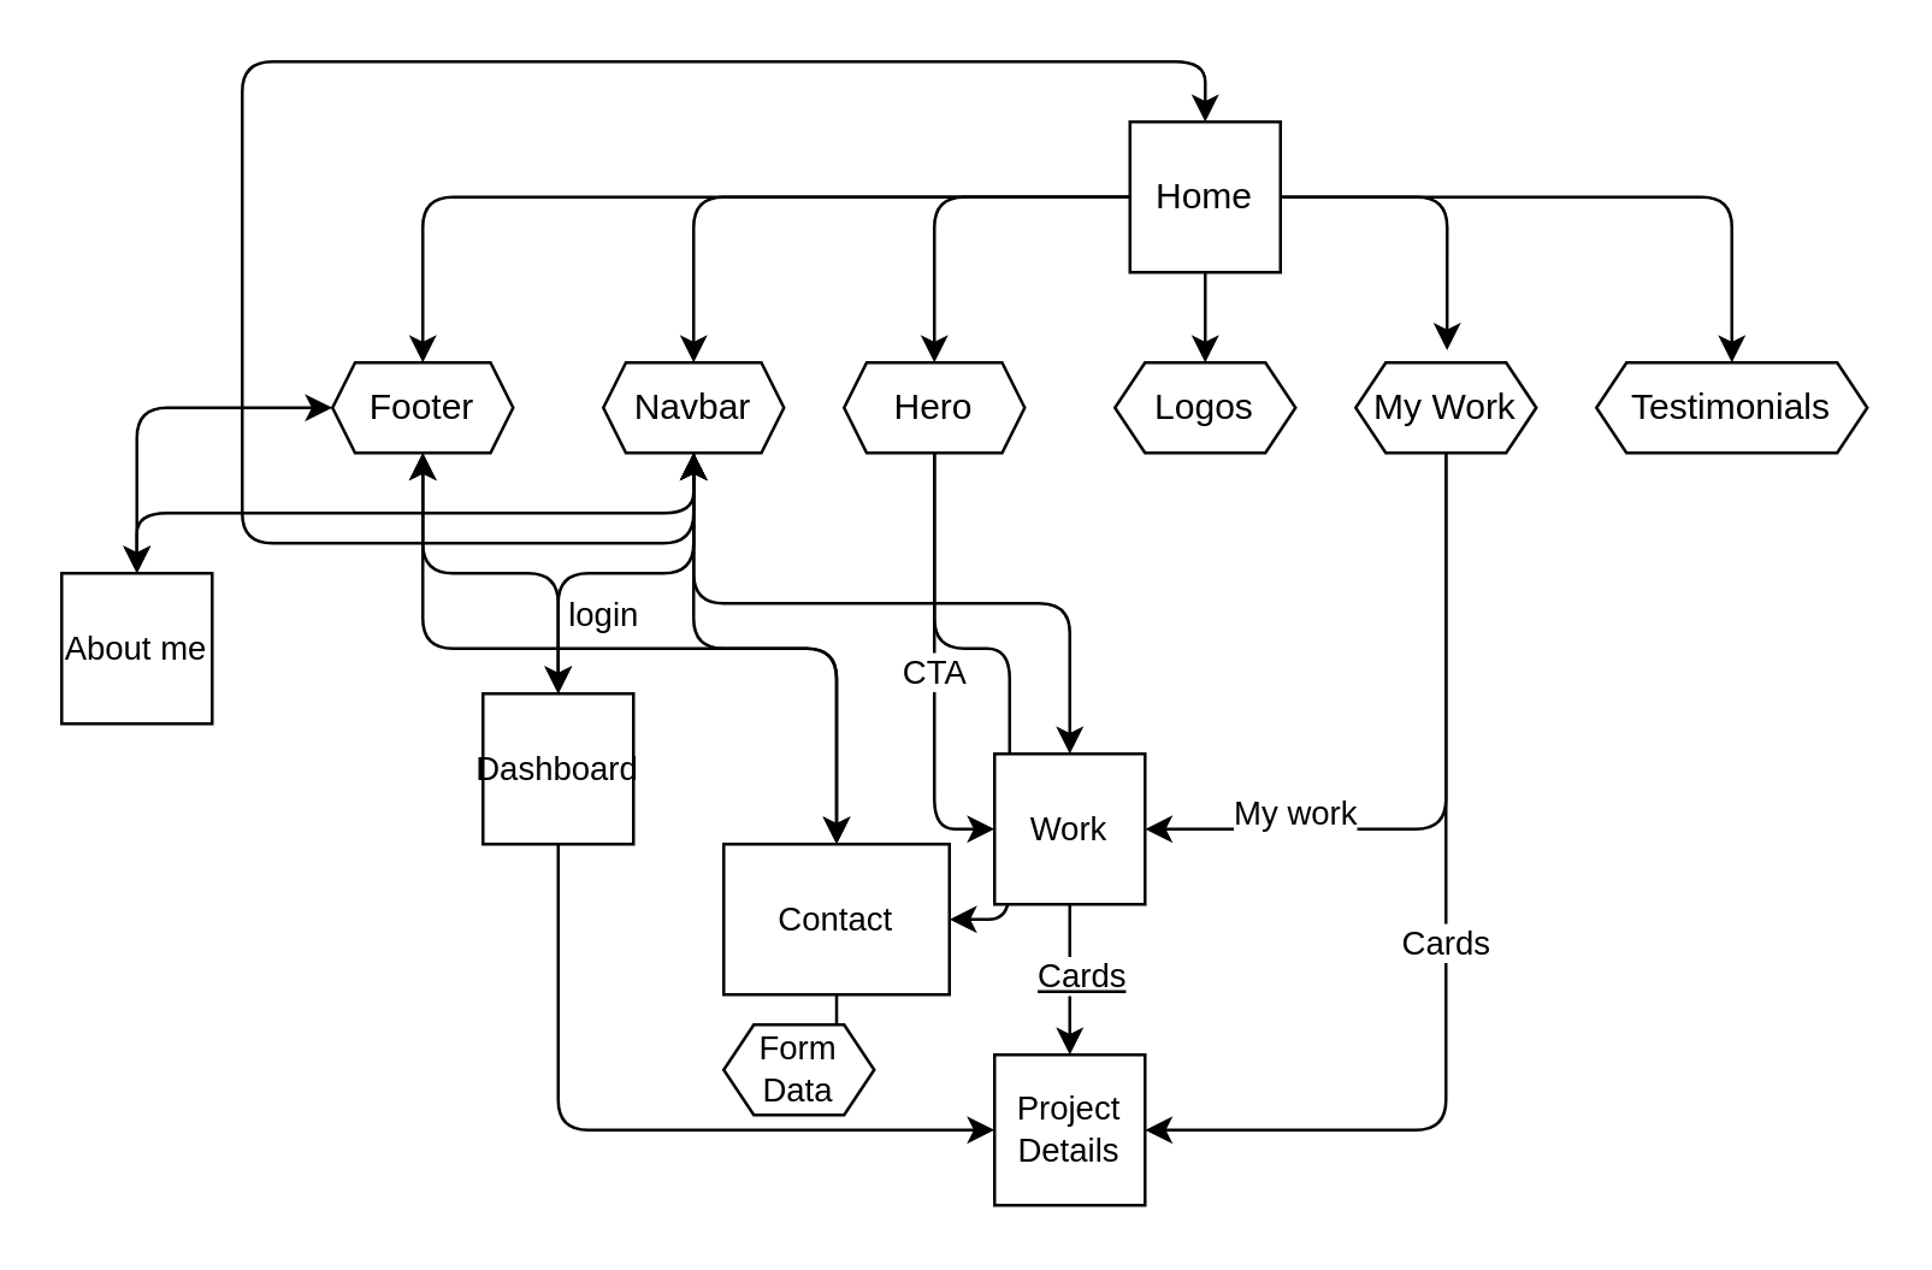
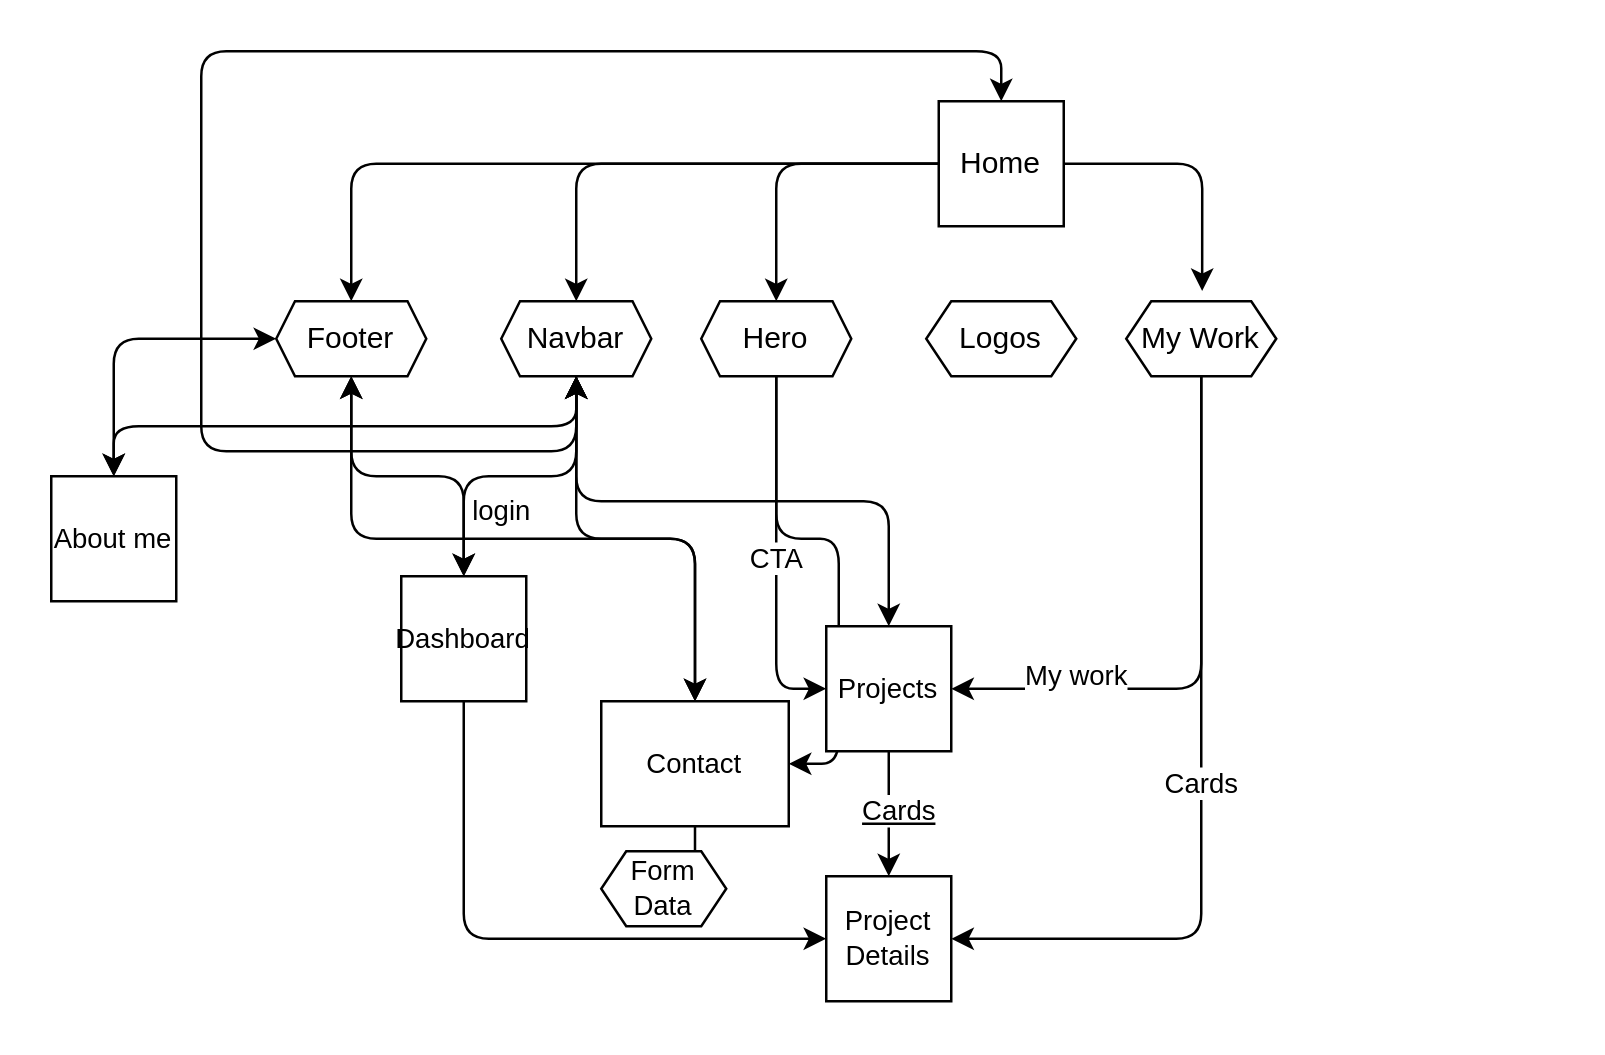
- <mxCell id="3" style="edgeStyle=orthogonalEdgeStyle;rounded=1;orthogonalLoop=1;jettySize=auto;html=1;" edge="1" parent="1" source="7" target="15"><mxGeometry relative="1" as="geometry"><mxPoint x="450" y="200" as="targetPoint" /></mxGeometry></mxCell>
- <mxCell id="2" style="edgeStyle=orthogonalEdgeStyle;rounded=1;orthogonalLoop=1;jettySize=auto;html=1;" edge="1" parent="1" source="7" target="11"><mxGeometry relative="1" as="geometry"><mxPoint y="220" as="targetPoint" x="410" /></mxGeometry></mxCell>
- <mxCell id="15" value="Testimonials" style="shape=hexagon;perimeter=hexagonPerimeter2;whiteSpace=wrap;html=1;fixedSize=1;size=10;" vertex="1" parent="1"><mxGeometry x="530" y="120" width="90" height="30" as="geometry" /></mxCell>
- <mxCell id="26" value="Work" style="whiteSpace=wrap;html=1;aspect=fixed;fontFamily=Helvetica;fontSize=11;fontColor=default;" vertex="1" parent="1"><mxGeometry x="330" y="250" width="50" height="50" as="geometry" /></mxCell>
+ <mxCell id="26" value="Projects" style="whiteSpace=wrap;html=1;aspect=fixed;fontFamily=Helvetica;fontSize=11;fontColor=default;" vertex="1" parent="1"><mxGeometry x="330" y="250" width="50" height="50" as="geometry" /></mxCell>
